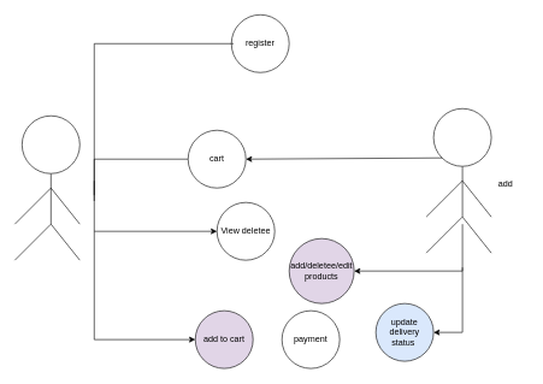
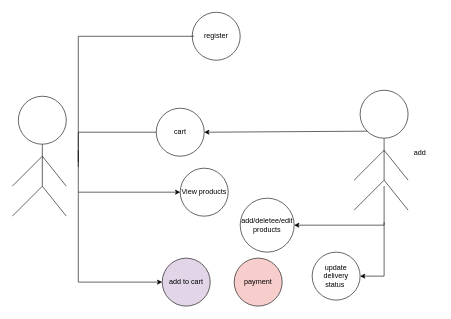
- <mxCell id="13" value="View deletee" style="ellipse;whiteSpace=wrap;html=1;aspect=fixed;" vertex="1" parent="1"><mxGeometry x="300" y="280" width="80" height="80" as="geometry" /></mxCell>
+ <mxCell id="13" value="View products" style="ellipse;whiteSpace=wrap;html=1;aspect=fixed;" vertex="1" parent="1"><mxGeometry x="300" y="280" width="80" height="80" as="geometry" /></mxCell>
- <mxCell id="26" value="add/deletee/edit products" style="ellipse;whiteSpace=wrap;html=1;aspect=fixed;fillColor=#e1d5e7;" vertex="1" parent="1"><mxGeometry x="400" y="330" width="90" height="90" as="geometry" /></mxCell>
+ <mxCell id="26" value="add/deletee/edit products" style="ellipse;whiteSpace=wrap;html=1;aspect=fixed;" vertex="1" parent="1"><mxGeometry x="400" y="330" width="90" height="90" as="geometry" /></mxCell>
- <mxCell id="28" value="update delivery status&amp;nbsp;" style="ellipse;whiteSpace=wrap;html=1;aspect=fixed;fillColor=#dae8fc;" vertex="1" parent="1"><mxGeometry x="520" y="420" width="80" height="80" as="geometry" /></mxCell>
+ <mxCell id="28" value="update delivery status&amp;nbsp;" style="ellipse;whiteSpace=wrap;html=1;aspect=fixed;" vertex="1" parent="1"><mxGeometry x="520" y="420" width="80" height="80" as="geometry" /></mxCell>
- <mxCell id="16" value="payment" style="ellipse;whiteSpace=wrap;html=1;aspect=fixed;" vertex="1" parent="1"><mxGeometry x="390" y="430" width="80" height="80" as="geometry" /></mxCell>
+ <mxCell id="16" value="payment" style="ellipse;whiteSpace=wrap;html=1;aspect=fixed;fillColor=#f8cecc;" vertex="1" parent="1"><mxGeometry x="390" y="430" width="80" height="80" as="geometry" /></mxCell>
